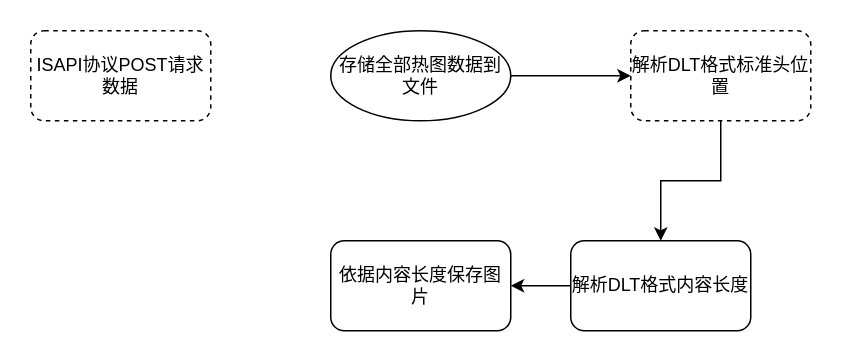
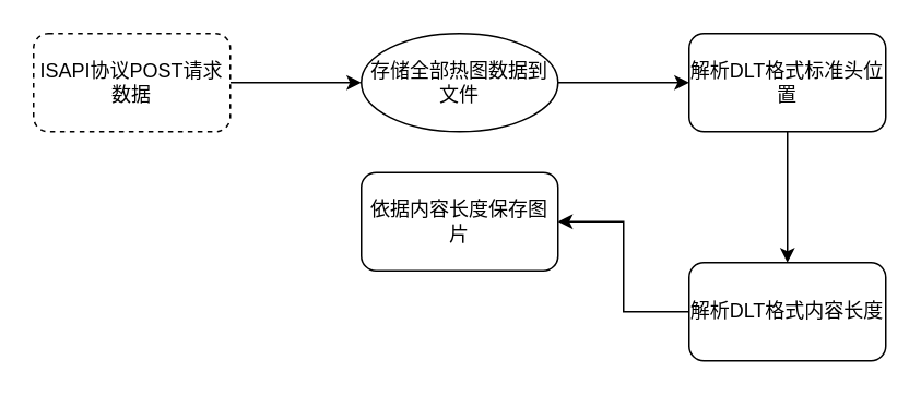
+ <mxCell id="2" value="" style="edgeStyle=orthogonalEdgeStyle;rounded=0;orthogonalLoop=1;jettySize=auto;html=1;" edge="1" parent="1" source="3" target="5"><mxGeometry relative="1" as="geometry" /></mxCell>
- <mxCell id="7" value="解析DLT格式标准头位置" style="whiteSpace=wrap;html=1;rounded=1;dashed=1;" vertex="1" parent="1"><mxGeometry x="420" y="20" width="120" height="60" as="geometry" /></mxCell>
+ <mxCell id="7" value="解析DLT格式标准头位置" style="whiteSpace=wrap;html=1;rounded=1;" vertex="1" parent="1"><mxGeometry x="420" y="20" width="120" height="60" as="geometry" /></mxCell>
- <mxCell id="10" value="依据内容长度保存图片" style="rounded=1;whiteSpace=wrap;html=1;" vertex="1" parent="1"><mxGeometry x="220" y="160" width="120" height="60" as="geometry" /></mxCell>
+ <mxCell id="10" value="依据内容长度保存图片" style="rounded=1;whiteSpace=wrap;html=1;" vertex="1" parent="1"><mxGeometry x="220" y="105" width="120" height="60" as="geometry" /></mxCell>
- <mxCell id="9" value="解析DLT格式内容长度" style="whiteSpace=wrap;html=1;rounded=1;" vertex="1" parent="1"><mxGeometry x="380" y="160" width="120" height="60" as="geometry" /></mxCell>
+ <mxCell id="9" value="解析DLT格式内容长度" style="whiteSpace=wrap;html=1;rounded=1;" vertex="1" parent="1"><mxGeometry x="420" y="160" width="120" height="60" as="geometry" /></mxCell>
